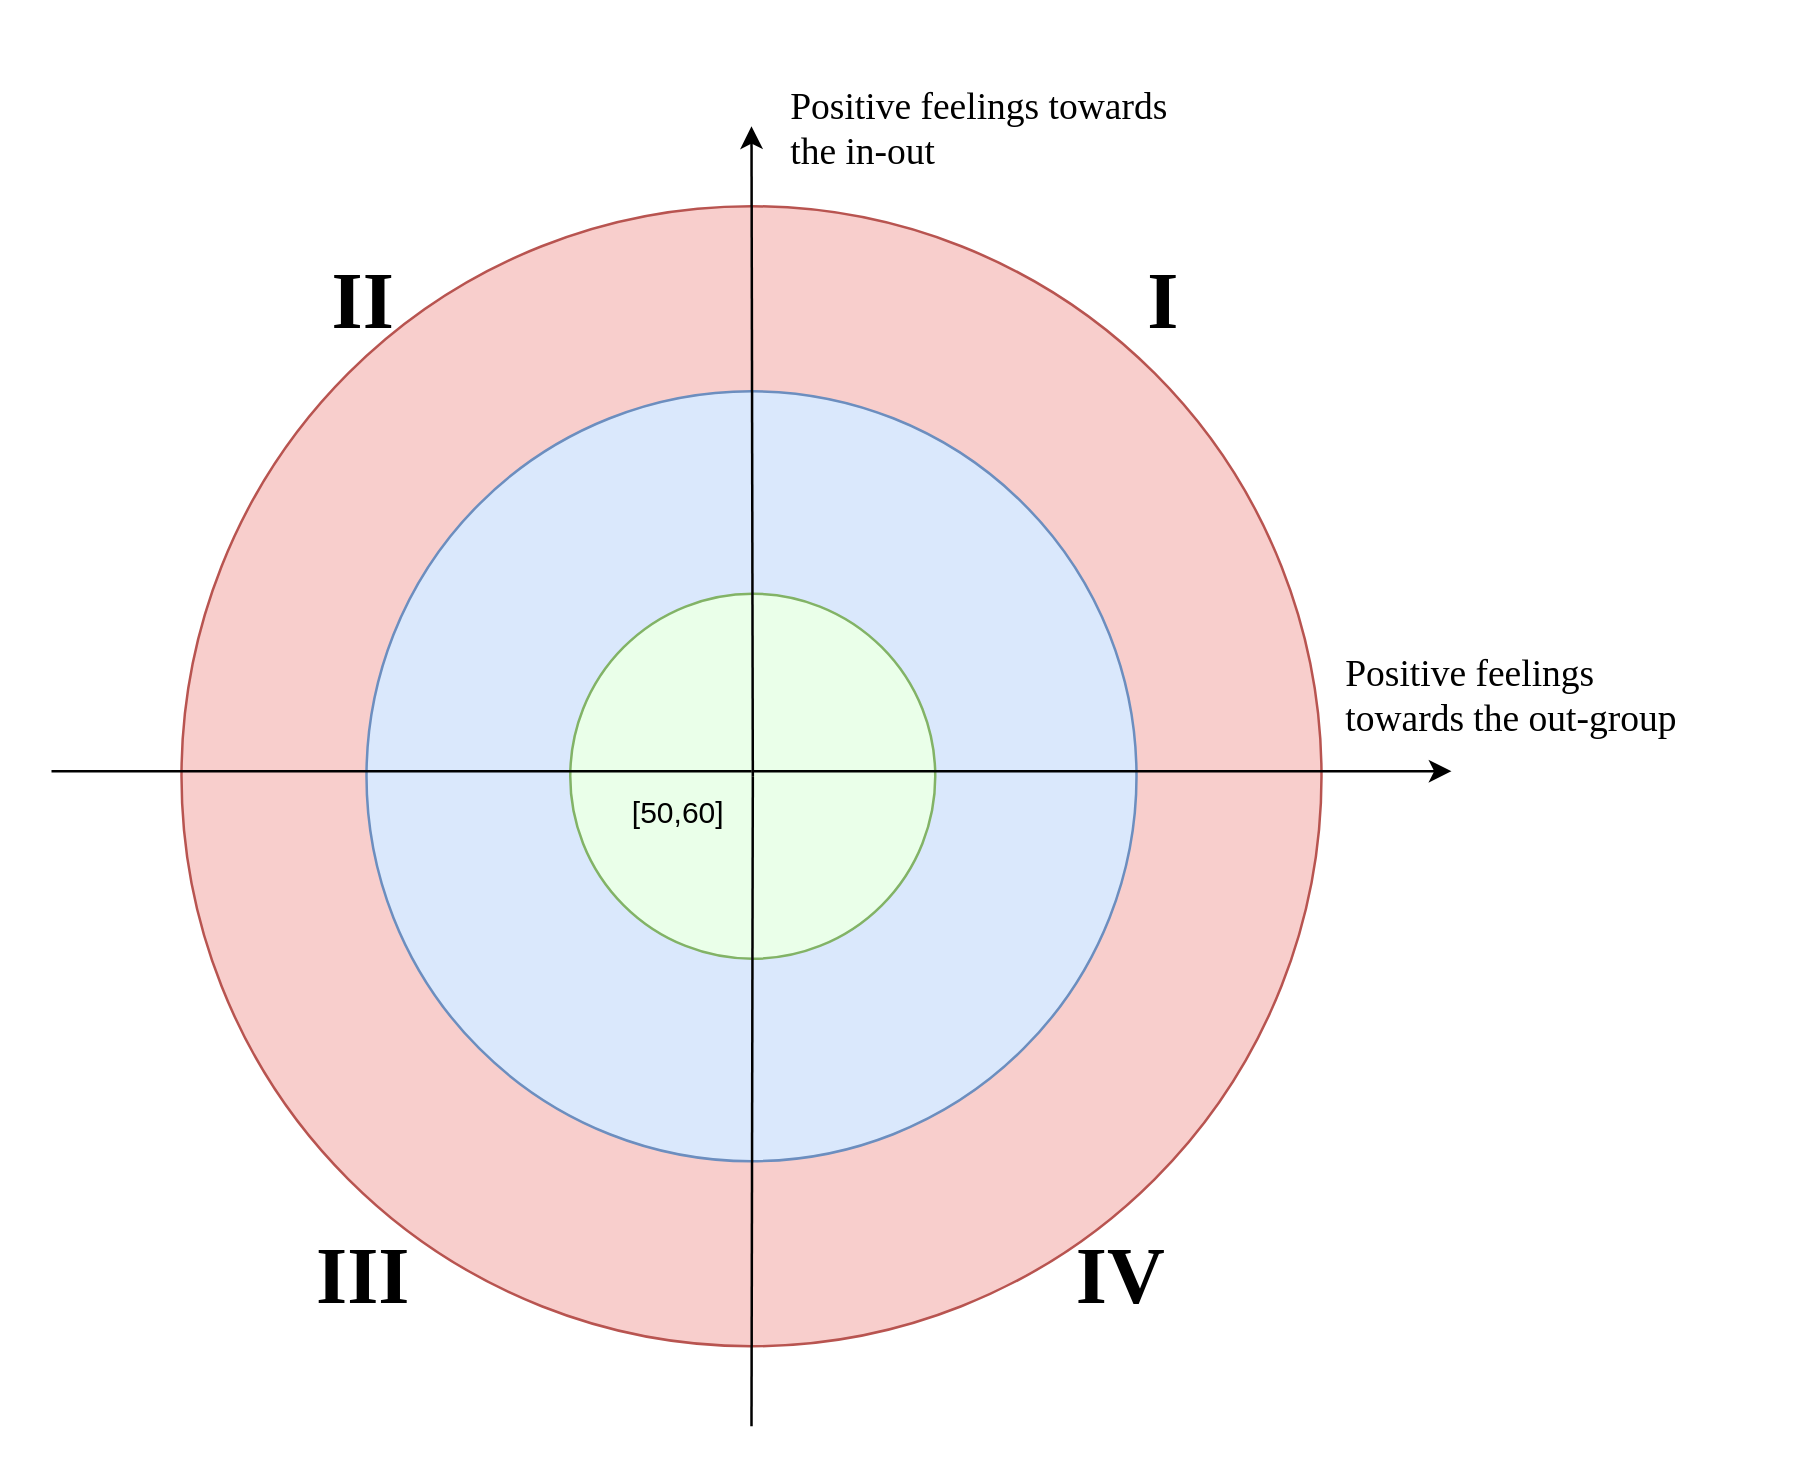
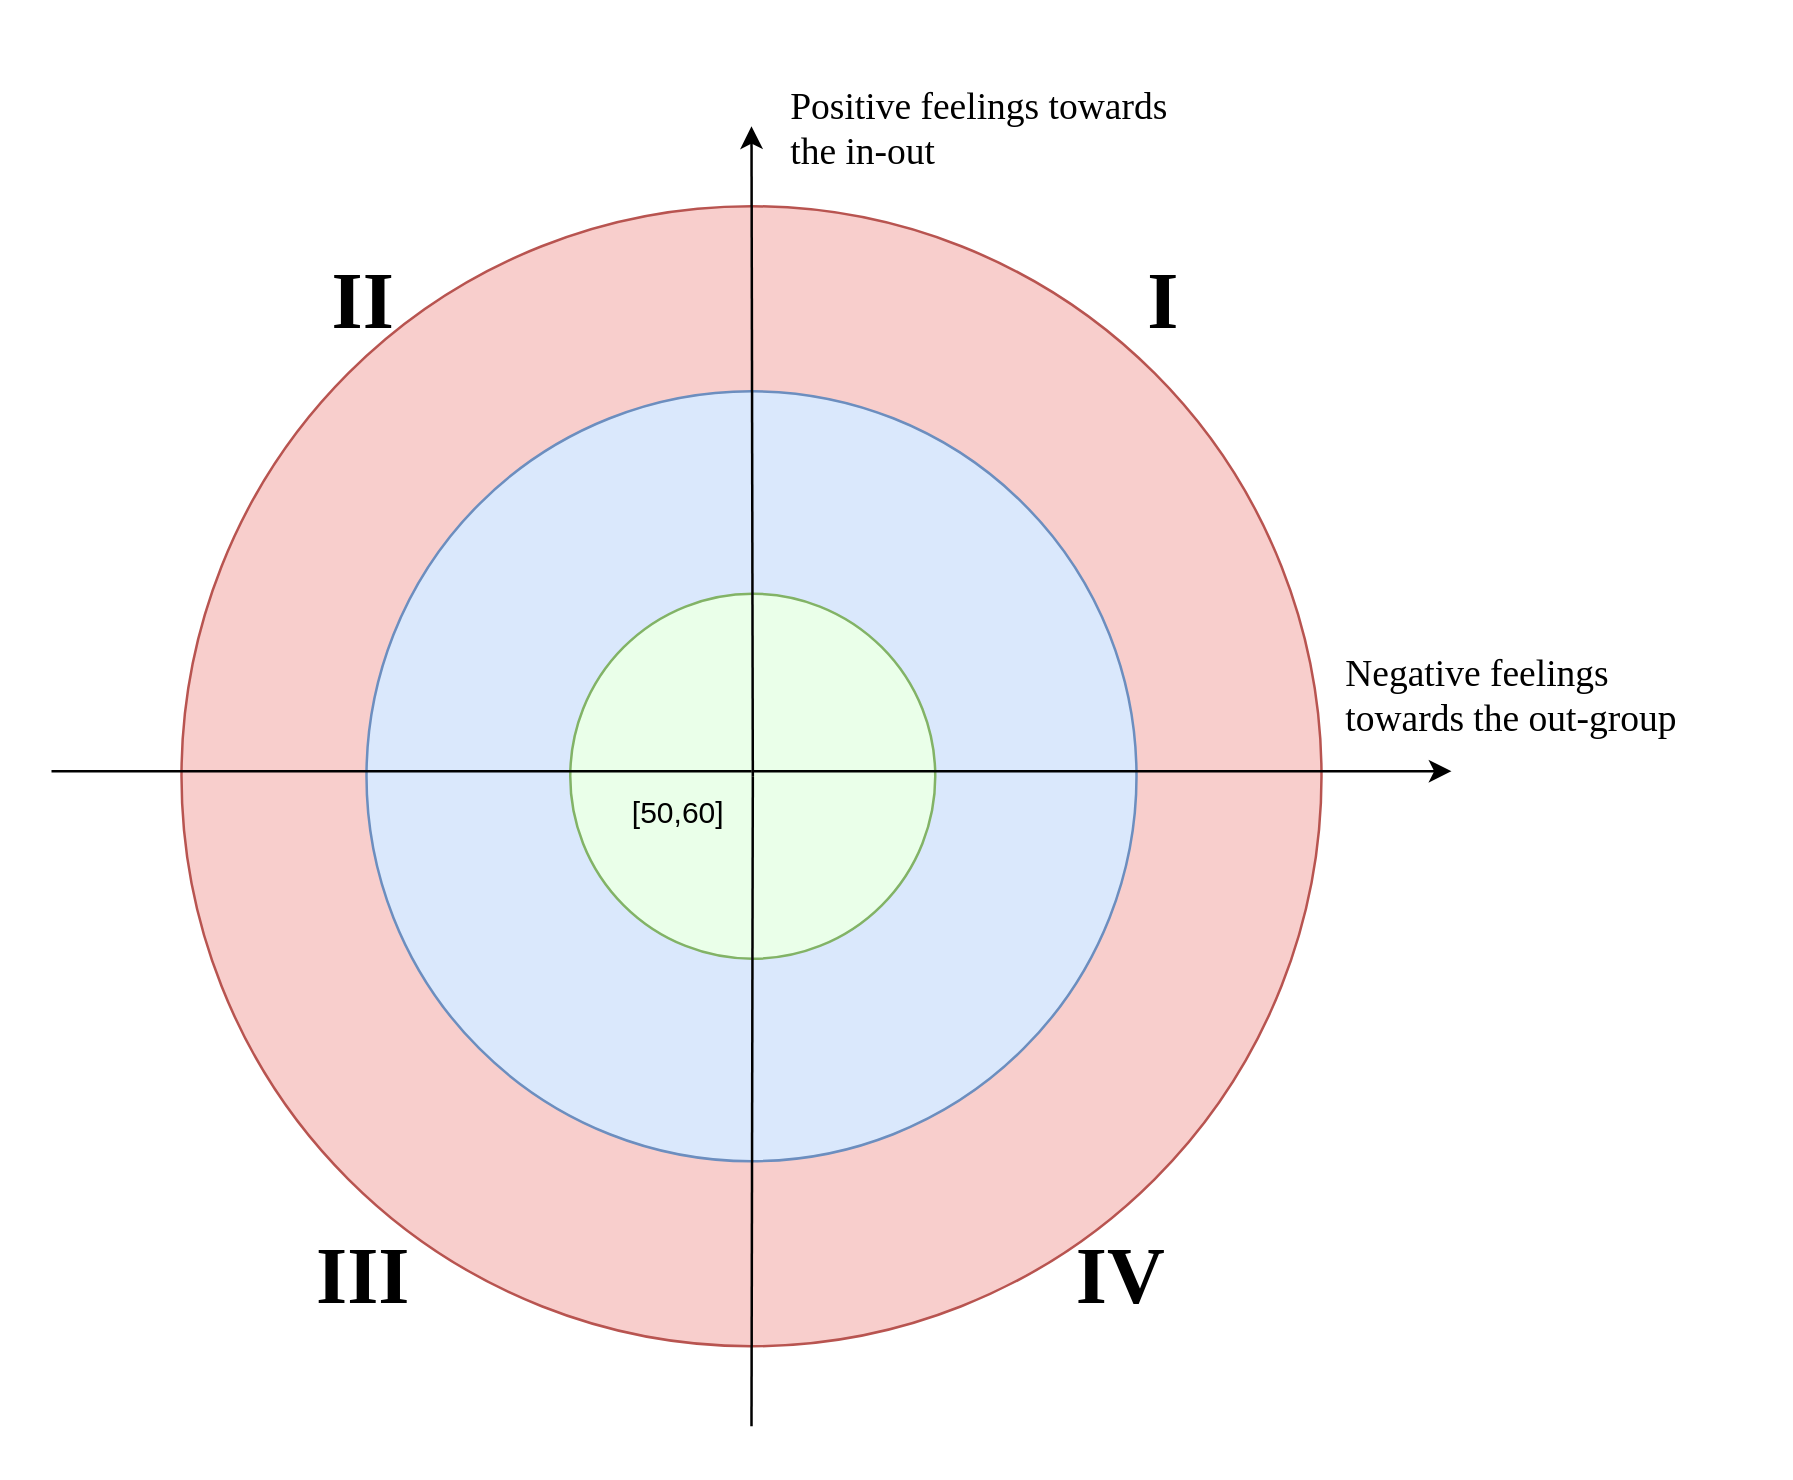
- <mxCell id="5" value="Positive feelings &#10;towards the out-group" style="text;strokeColor=none;fillColor=none;align=left;verticalAlign=middle;spacingLeft=4;spacingRight=4;overflow=hidden;points=[[0,0.5],[1,0.5]];portConstraint=eastwest;rotatable=0;fontSize=15;fontFamily=CMU Serif;" parent="1" vertex="1"><mxGeometry x="532" y="252" width="163" height="50" as="geometry" /></mxCell>
+ <mxCell id="5" value="Negative feelings &#10;towards the out-group" style="text;strokeColor=none;fillColor=none;align=left;verticalAlign=middle;spacingLeft=4;spacingRight=4;overflow=hidden;points=[[0,0.5],[1,0.5]];portConstraint=eastwest;rotatable=0;fontSize=15;fontFamily=CMU Serif;" parent="1" vertex="1"><mxGeometry x="532" y="252" width="163" height="50" as="geometry" /></mxCell>
